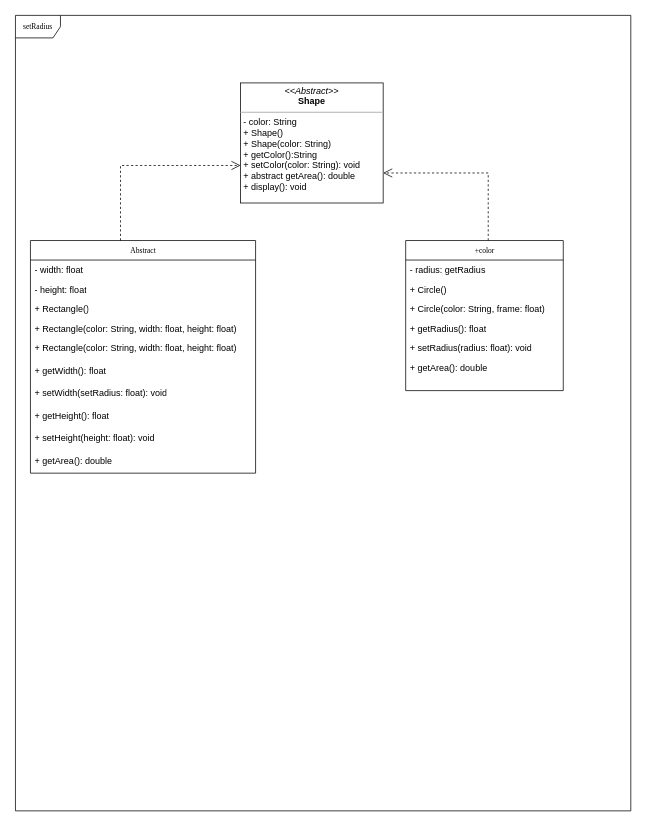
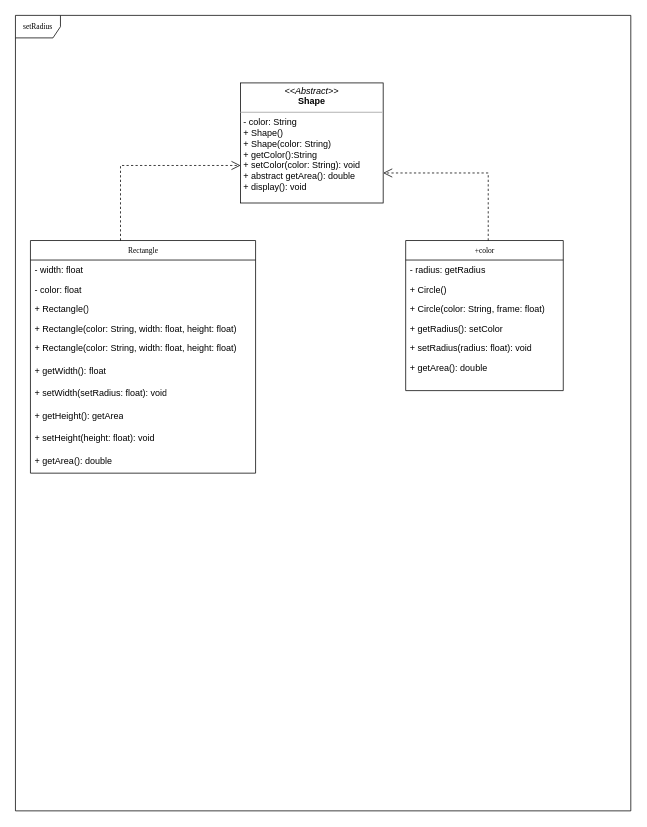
- <mxCell id="3" value="Abstract" style="swimlane;html=1;fontStyle=0;childLayout=stackLayout;horizontal=1;startSize=26;fillColor=none;horizontalStack=0;resizeParent=1;resizeLast=0;collapsible=1;marginBottom=0;swimlaneFillColor=#ffffff;rounded=0;shadow=0;comic=0;labelBackgroundColor=none;strokeWidth=1;fontFamily=Verdana;fontSize=10;align=center;" vertex="1" parent="1"><mxGeometry x="40" y="320" width="300" height="310" as="geometry" /></mxCell>
+ <mxCell id="3" value="Rectangle" style="swimlane;html=1;fontStyle=0;childLayout=stackLayout;horizontal=1;startSize=26;fillColor=none;horizontalStack=0;resizeParent=1;resizeLast=0;collapsible=1;marginBottom=0;swimlaneFillColor=#ffffff;rounded=0;shadow=0;comic=0;labelBackgroundColor=none;strokeWidth=1;fontFamily=Verdana;fontSize=10;align=center;" vertex="1" parent="1"><mxGeometry x="40" y="320" width="300" height="310" as="geometry" /></mxCell>
- <mxCell id="5" value="&lt;span style=&quot;text-wrap: nowrap;&quot;&gt;- height: float&lt;/span&gt;" style="text;html=1;strokeColor=none;fillColor=none;align=left;verticalAlign=top;spacingLeft=4;spacingRight=4;whiteSpace=wrap;overflow=hidden;rotatable=0;points=[[0,0.5],[1,0.5]];portConstraint=eastwest;" vertex="1" parent="3"><mxGeometry y="52" width="300" height="26" as="geometry" /></mxCell>
+ <mxCell id="5" value="&lt;span style=&quot;text-wrap: nowrap;&quot;&gt;- color: float&lt;/span&gt;" style="text;html=1;strokeColor=none;fillColor=none;align=left;verticalAlign=top;spacingLeft=4;spacingRight=4;whiteSpace=wrap;overflow=hidden;rotatable=0;points=[[0,0.5],[1,0.5]];portConstraint=eastwest;" vertex="1" parent="3"><mxGeometry y="52" width="300" height="26" as="geometry" /></mxCell>
- <mxCell id="18" value="+ getRadius(): float" style="text;html=1;strokeColor=none;fillColor=none;align=left;verticalAlign=top;spacingLeft=4;spacingRight=4;whiteSpace=wrap;overflow=hidden;rotatable=0;points=[[0,0.5],[1,0.5]];portConstraint=eastwest;" vertex="1" parent="14"><mxGeometry y="104" width="210" height="26" as="geometry" /></mxCell>
+ <mxCell id="18" value="+ getRadius(): setColor" style="text;html=1;strokeColor=none;fillColor=none;align=left;verticalAlign=top;spacingLeft=4;spacingRight=4;whiteSpace=wrap;overflow=hidden;rotatable=0;points=[[0,0.5],[1,0.5]];portConstraint=eastwest;" vertex="1" parent="14"><mxGeometry y="104" width="210" height="26" as="geometry" /></mxCell>
- <mxCell id="11" value="+ getHeight(): float" style="text;html=1;strokeColor=none;fillColor=none;align=left;verticalAlign=top;spacingLeft=4;spacingRight=4;whiteSpace=wrap;overflow=hidden;rotatable=0;points=[[0,0.5],[1,0.5]];portConstraint=eastwest;" vertex="1" parent="3"><mxGeometry y="220" width="300" height="30" as="geometry" /></mxCell>
+ <mxCell id="11" value="+ getHeight(): getArea" style="text;html=1;strokeColor=none;fillColor=none;align=left;verticalAlign=top;spacingLeft=4;spacingRight=4;whiteSpace=wrap;overflow=hidden;rotatable=0;points=[[0,0.5],[1,0.5]];portConstraint=eastwest;" vertex="1" parent="3"><mxGeometry y="220" width="300" height="30" as="geometry" /></mxCell>
